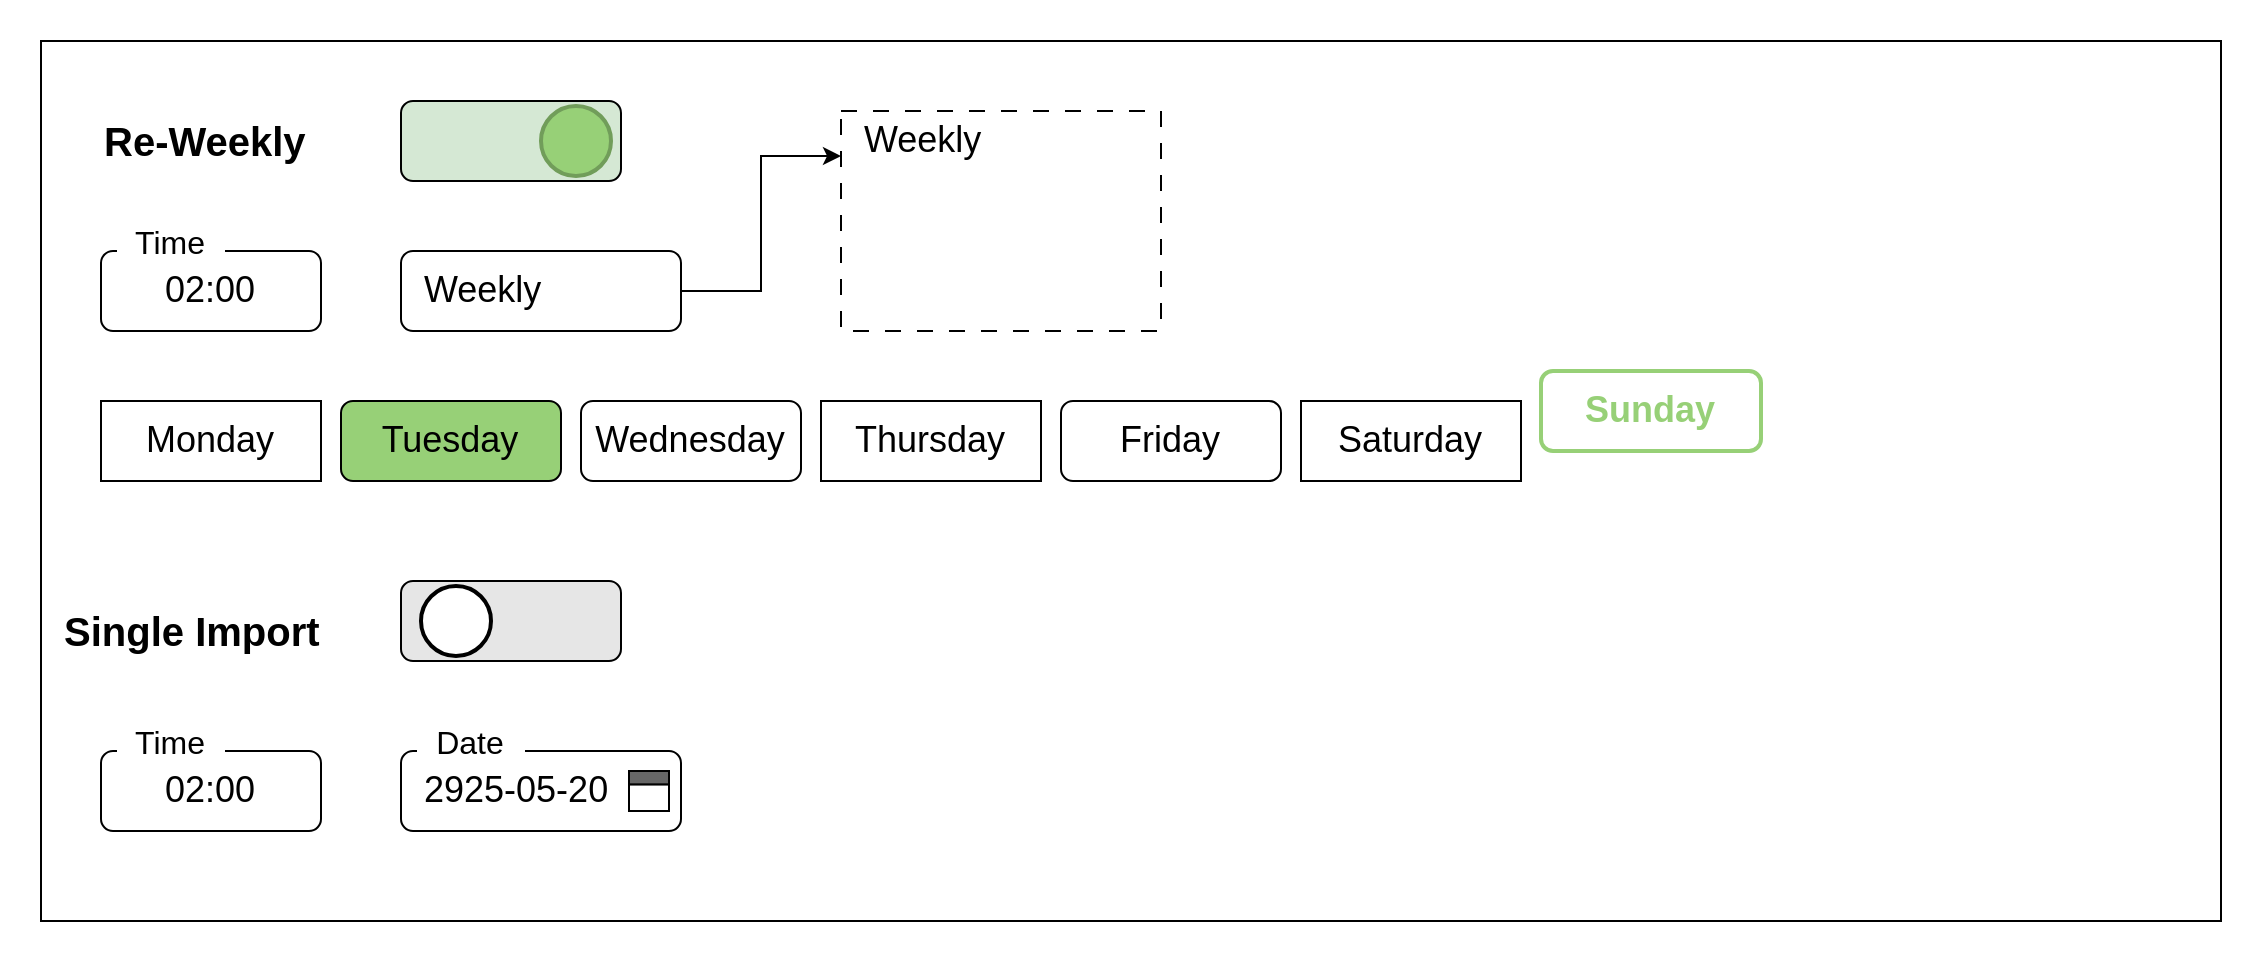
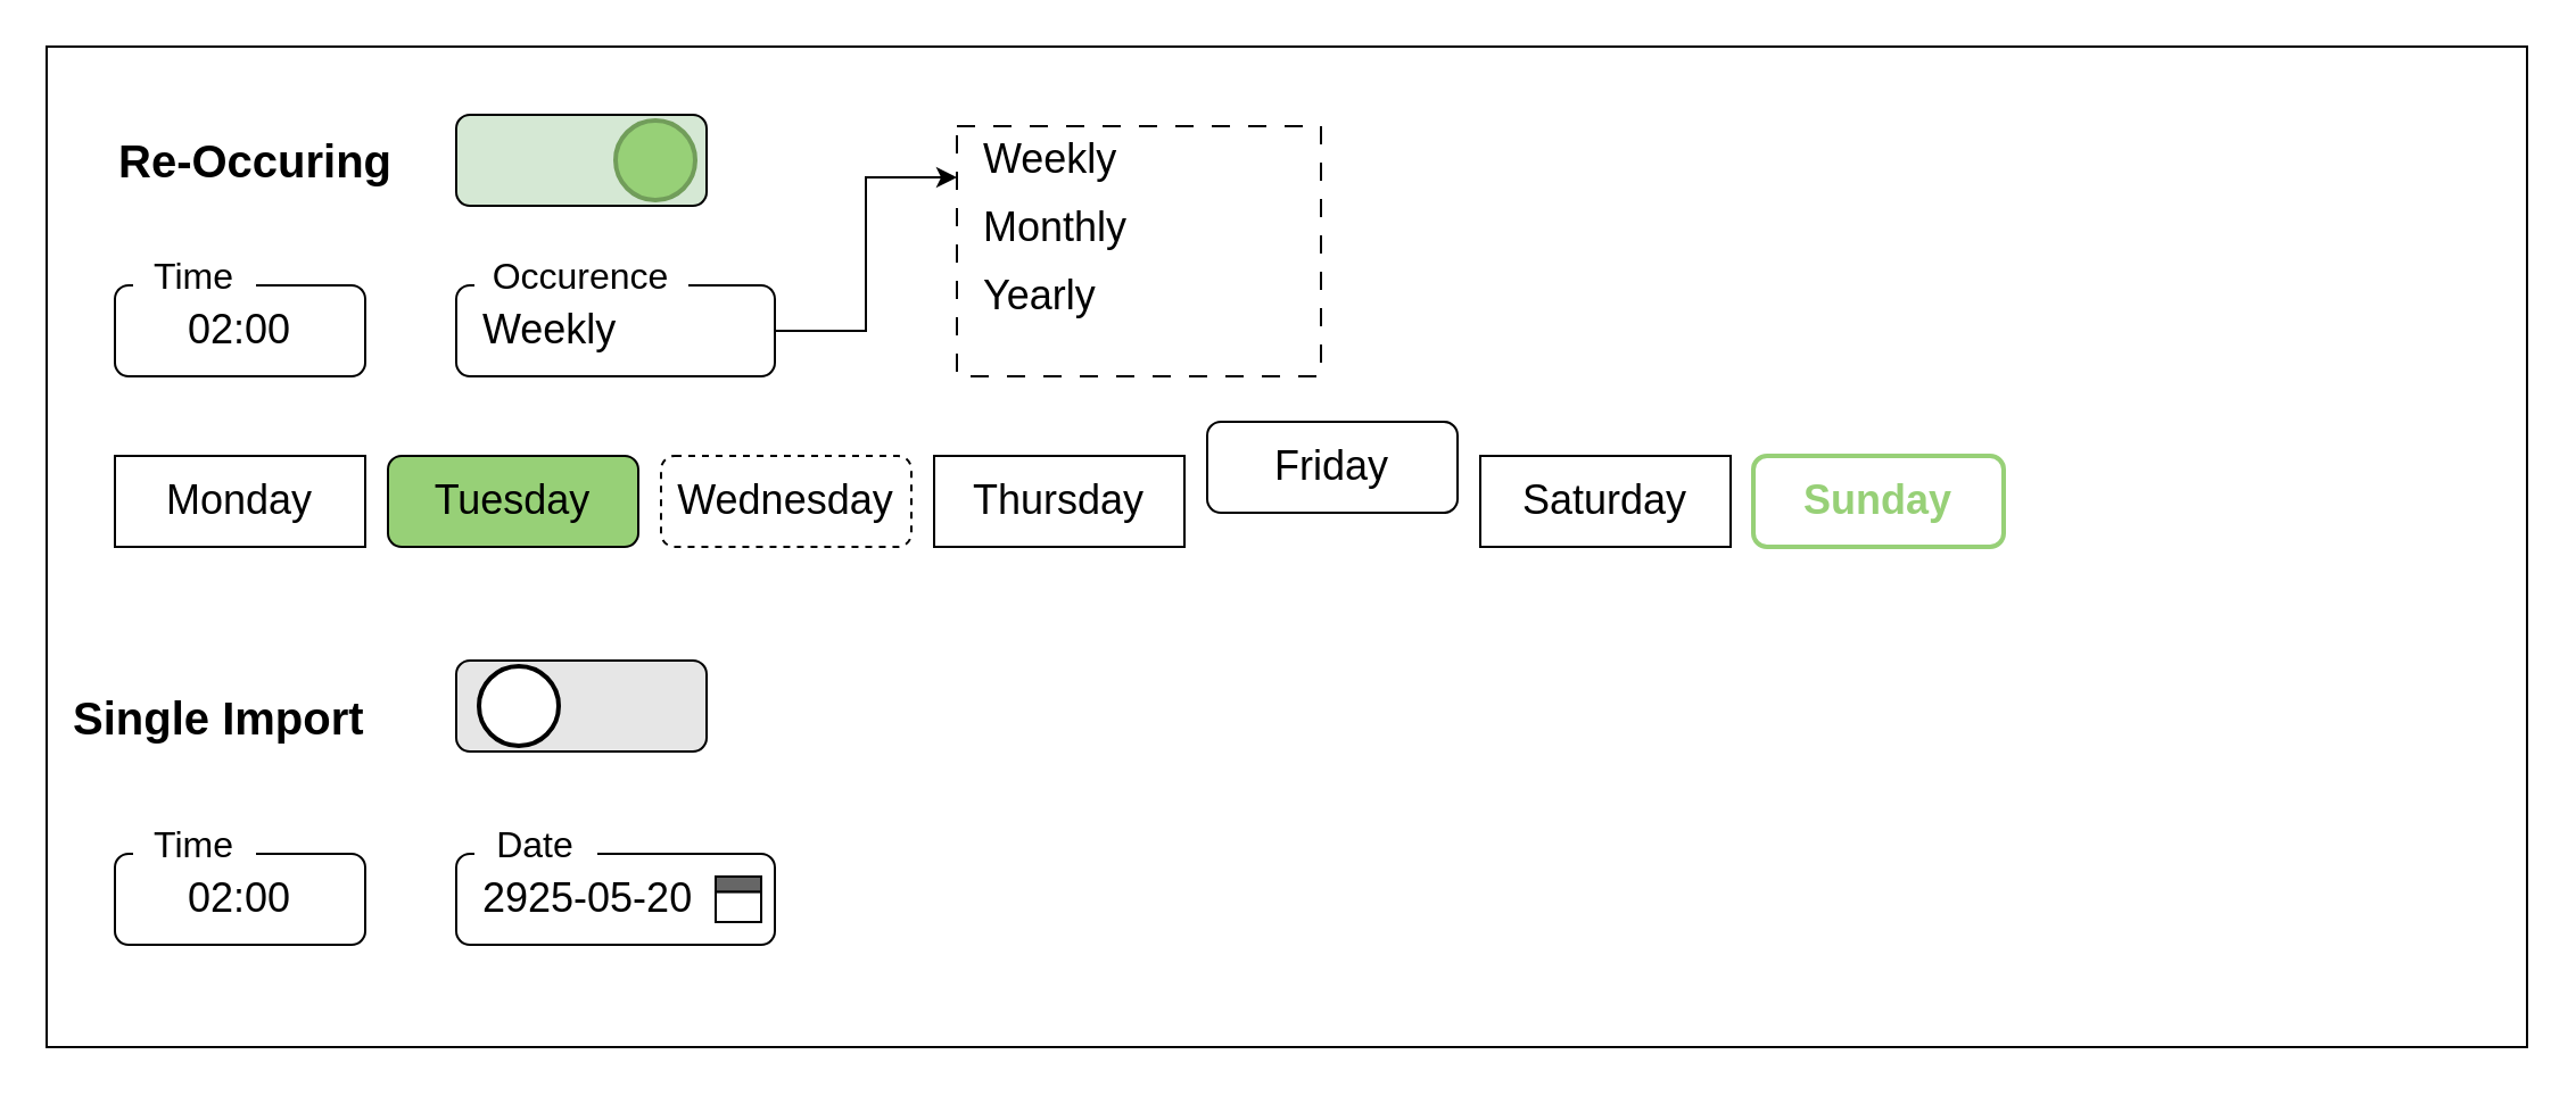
- <mxCell id="3" value="&lt;b&gt;Re-Weekly&lt;/b&gt;" style="text;html=1;align=left;verticalAlign=middle;whiteSpace=wrap;rounded=0;fontSize=20;" parent="1" vertex="1"><mxGeometry x="50" y="55" width="150" height="30" as="geometry" /></mxCell>
+ <mxCell id="3" value="&lt;b&gt;Re-Occuring&lt;/b&gt;" style="text;html=1;align=left;verticalAlign=middle;whiteSpace=wrap;rounded=0;fontSize=20;" parent="1" vertex="1"><mxGeometry x="50" y="55" width="150" height="30" as="geometry" /></mxCell>
+ <mxCell id="29" value="Monthly" style="text;html=1;align=left;verticalAlign=middle;whiteSpace=wrap;rounded=0;fontSize=18;spacingLeft=10;" vertex="1" parent="1"><mxGeometry x="420" y="85" width="130" height="30" as="geometry" /></mxCell>
+ <mxCell id="26" value="Occurence" style="text;html=1;align=center;verticalAlign=top;whiteSpace=wrap;rounded=0;fontSize=16;strokeWidth=4;strokeColor=#FFFFFF;" parent="24" vertex="1"><mxGeometry x="10" width="90" height="20" as="geometry" /></mxCell>
+ <mxCell id="31" value="Yearly" style="text;html=1;align=left;verticalAlign=middle;whiteSpace=wrap;rounded=0;fontSize=18;spacingLeft=10;" vertex="1" parent="1"><mxGeometry x="420" y="115" width="130" height="30" as="geometry" /></mxCell>
- <mxCell id="10" value="Sunday" style="rounded=1;whiteSpace=wrap;html=1;fontSize=18;fontColor=light-dark(#97D077,#214210);fontStyle=1;strokeColor=#97D077;strokeWidth=2;" parent="1" vertex="1"><mxGeometry x="770" y="185" width="110" height="40" as="geometry" /></mxCell>
+ <mxCell id="10" value="Sunday" style="rounded=1;whiteSpace=wrap;html=1;fontSize=18;fontColor=light-dark(#97D077,#214210);fontStyle=1;strokeColor=#97D077;strokeWidth=2;" parent="1" vertex="1"><mxGeometry x="770" y="200" width="110" height="40" as="geometry" /></mxCell>
- <mxCell id="6" value="Wednesday" style="rounded=1;whiteSpace=wrap;html=1;fontSize=18;" parent="1" vertex="1"><mxGeometry x="290" y="200" width="110" height="40" as="geometry" /></mxCell>
+ <mxCell id="6" value="Wednesday" style="rounded=1;whiteSpace=wrap;html=1;fontSize=18;dashed=1;" parent="1" vertex="1"><mxGeometry x="290" y="200" width="110" height="40" as="geometry" /></mxCell>
- <mxCell id="8" value="Friday" style="rounded=1;whiteSpace=wrap;html=1;fontSize=18;" parent="1" vertex="1"><mxGeometry x="530" y="200" width="110" height="40" as="geometry" /></mxCell>
+ <mxCell id="8" value="Friday" style="rounded=1;whiteSpace=wrap;html=1;fontSize=18;" parent="1" vertex="1"><mxGeometry x="530" y="185" width="110" height="40" as="geometry" /></mxCell>
